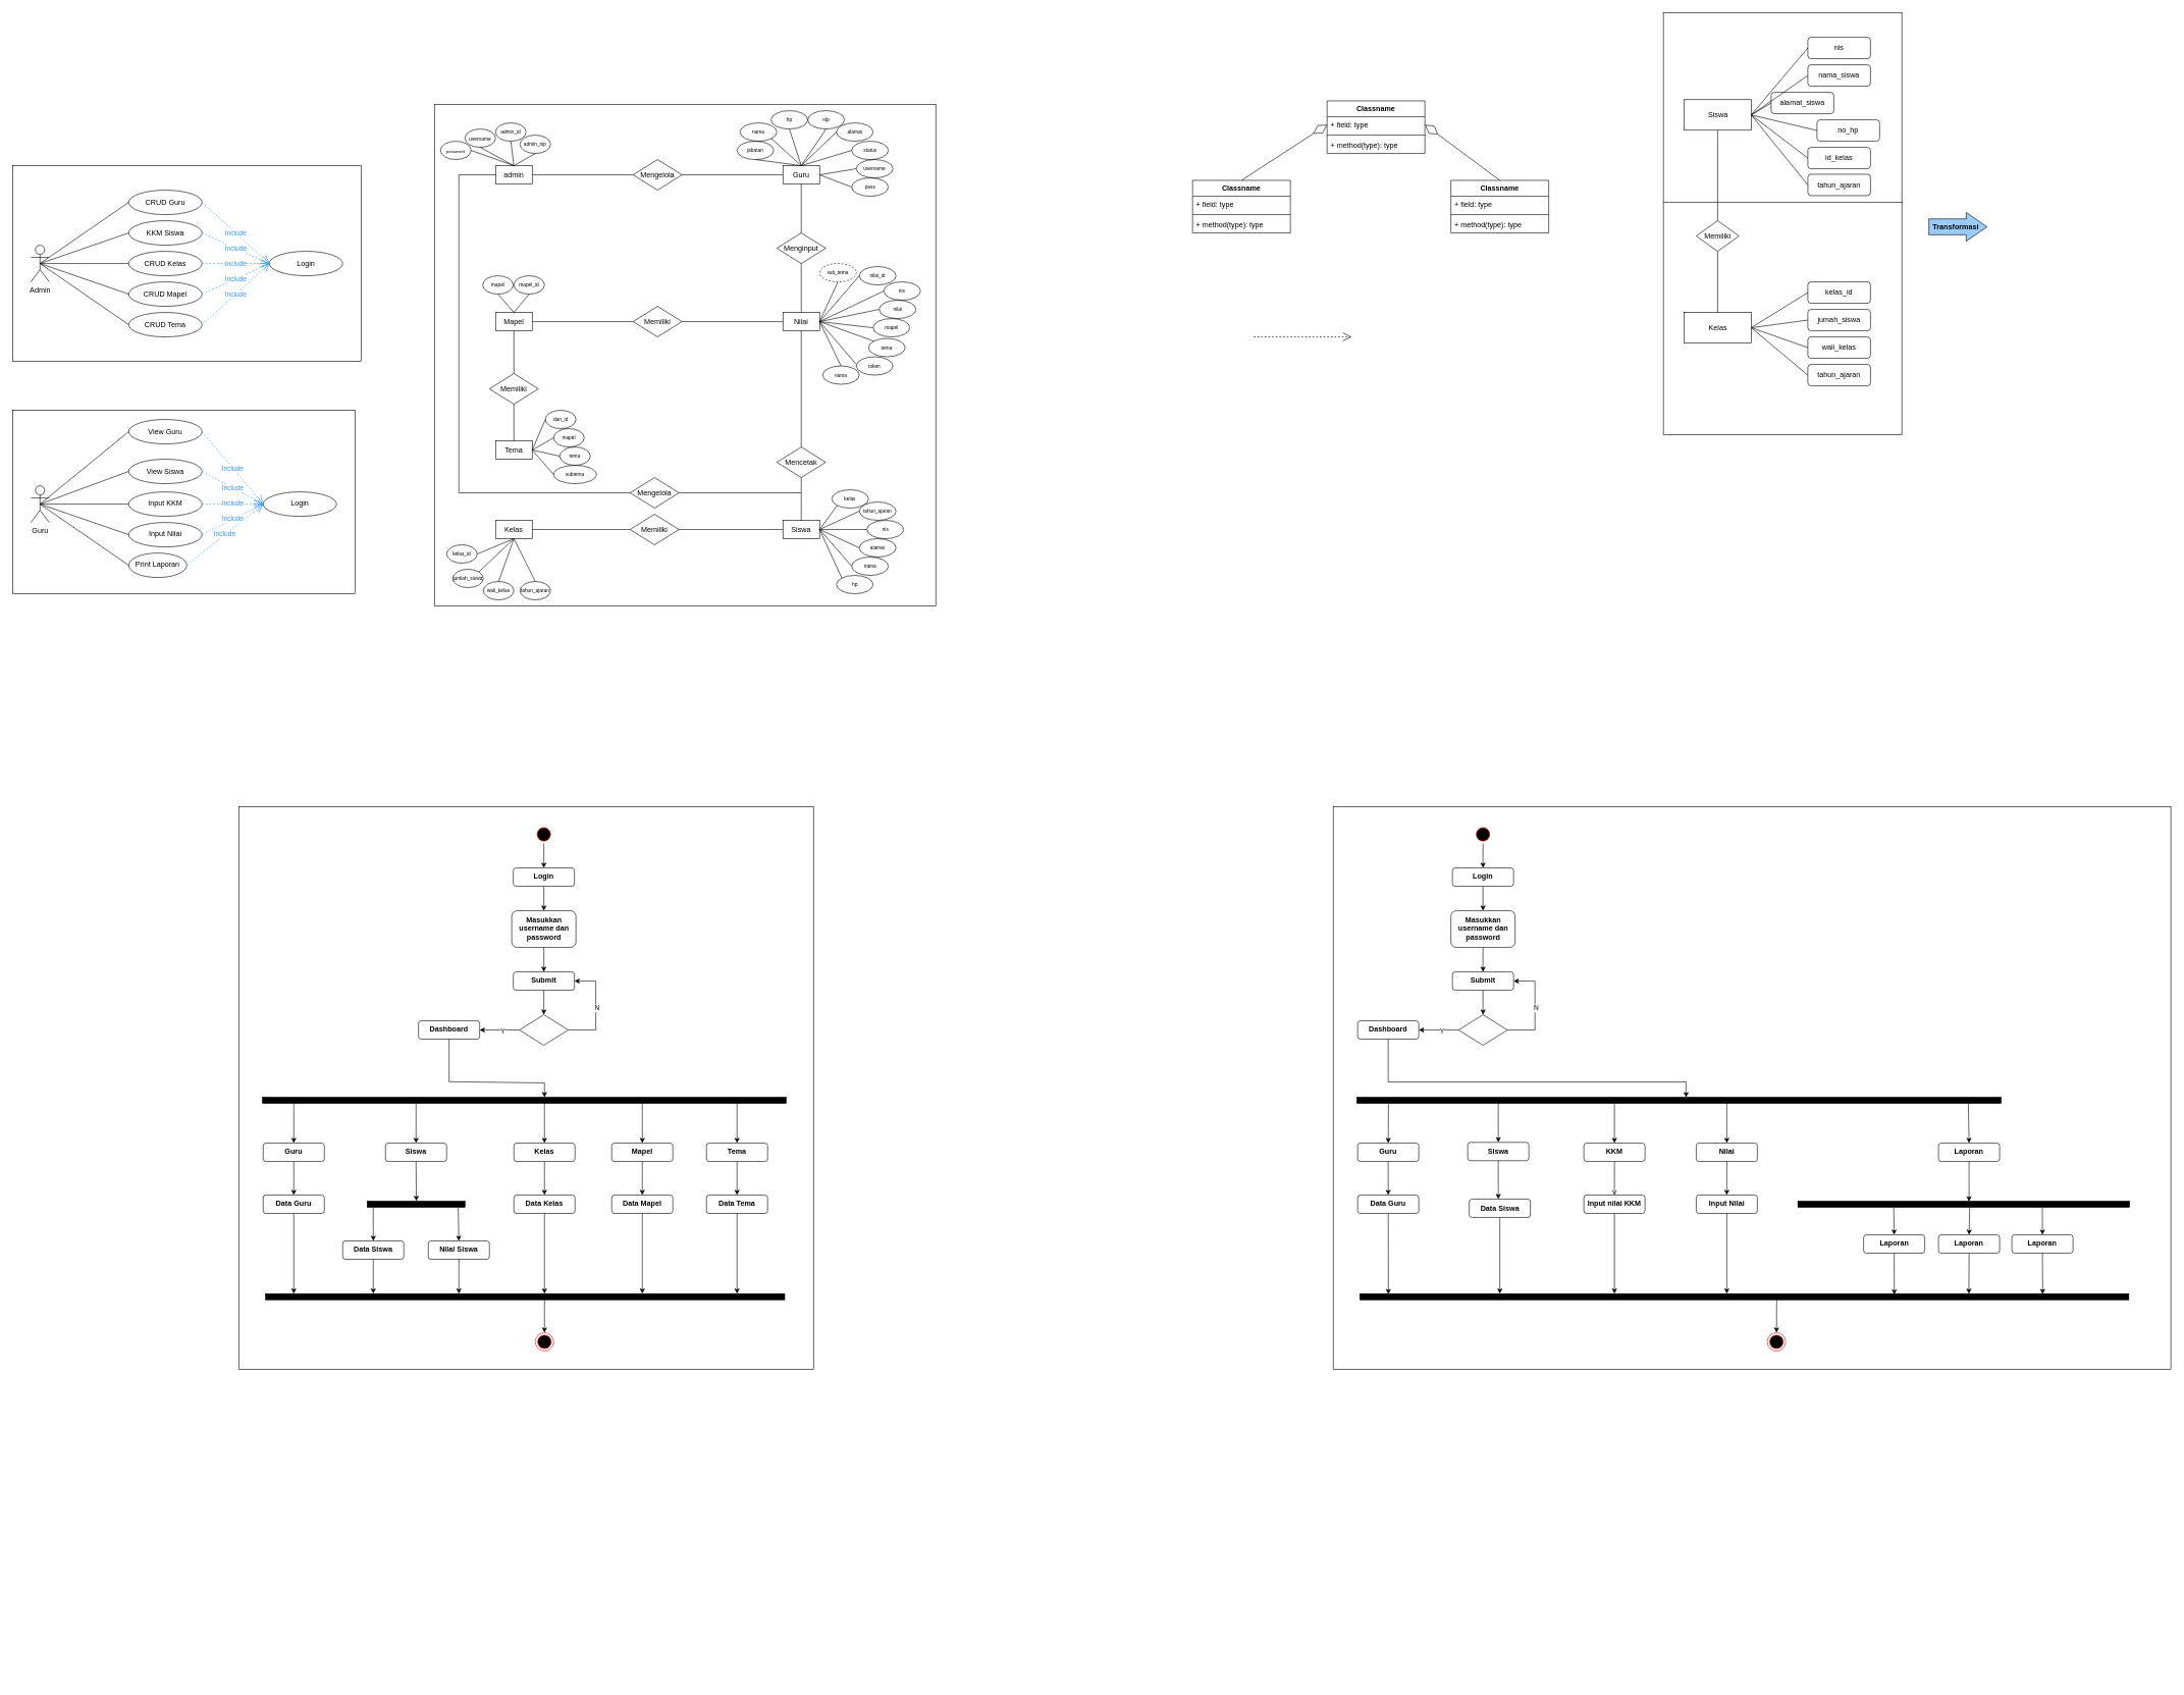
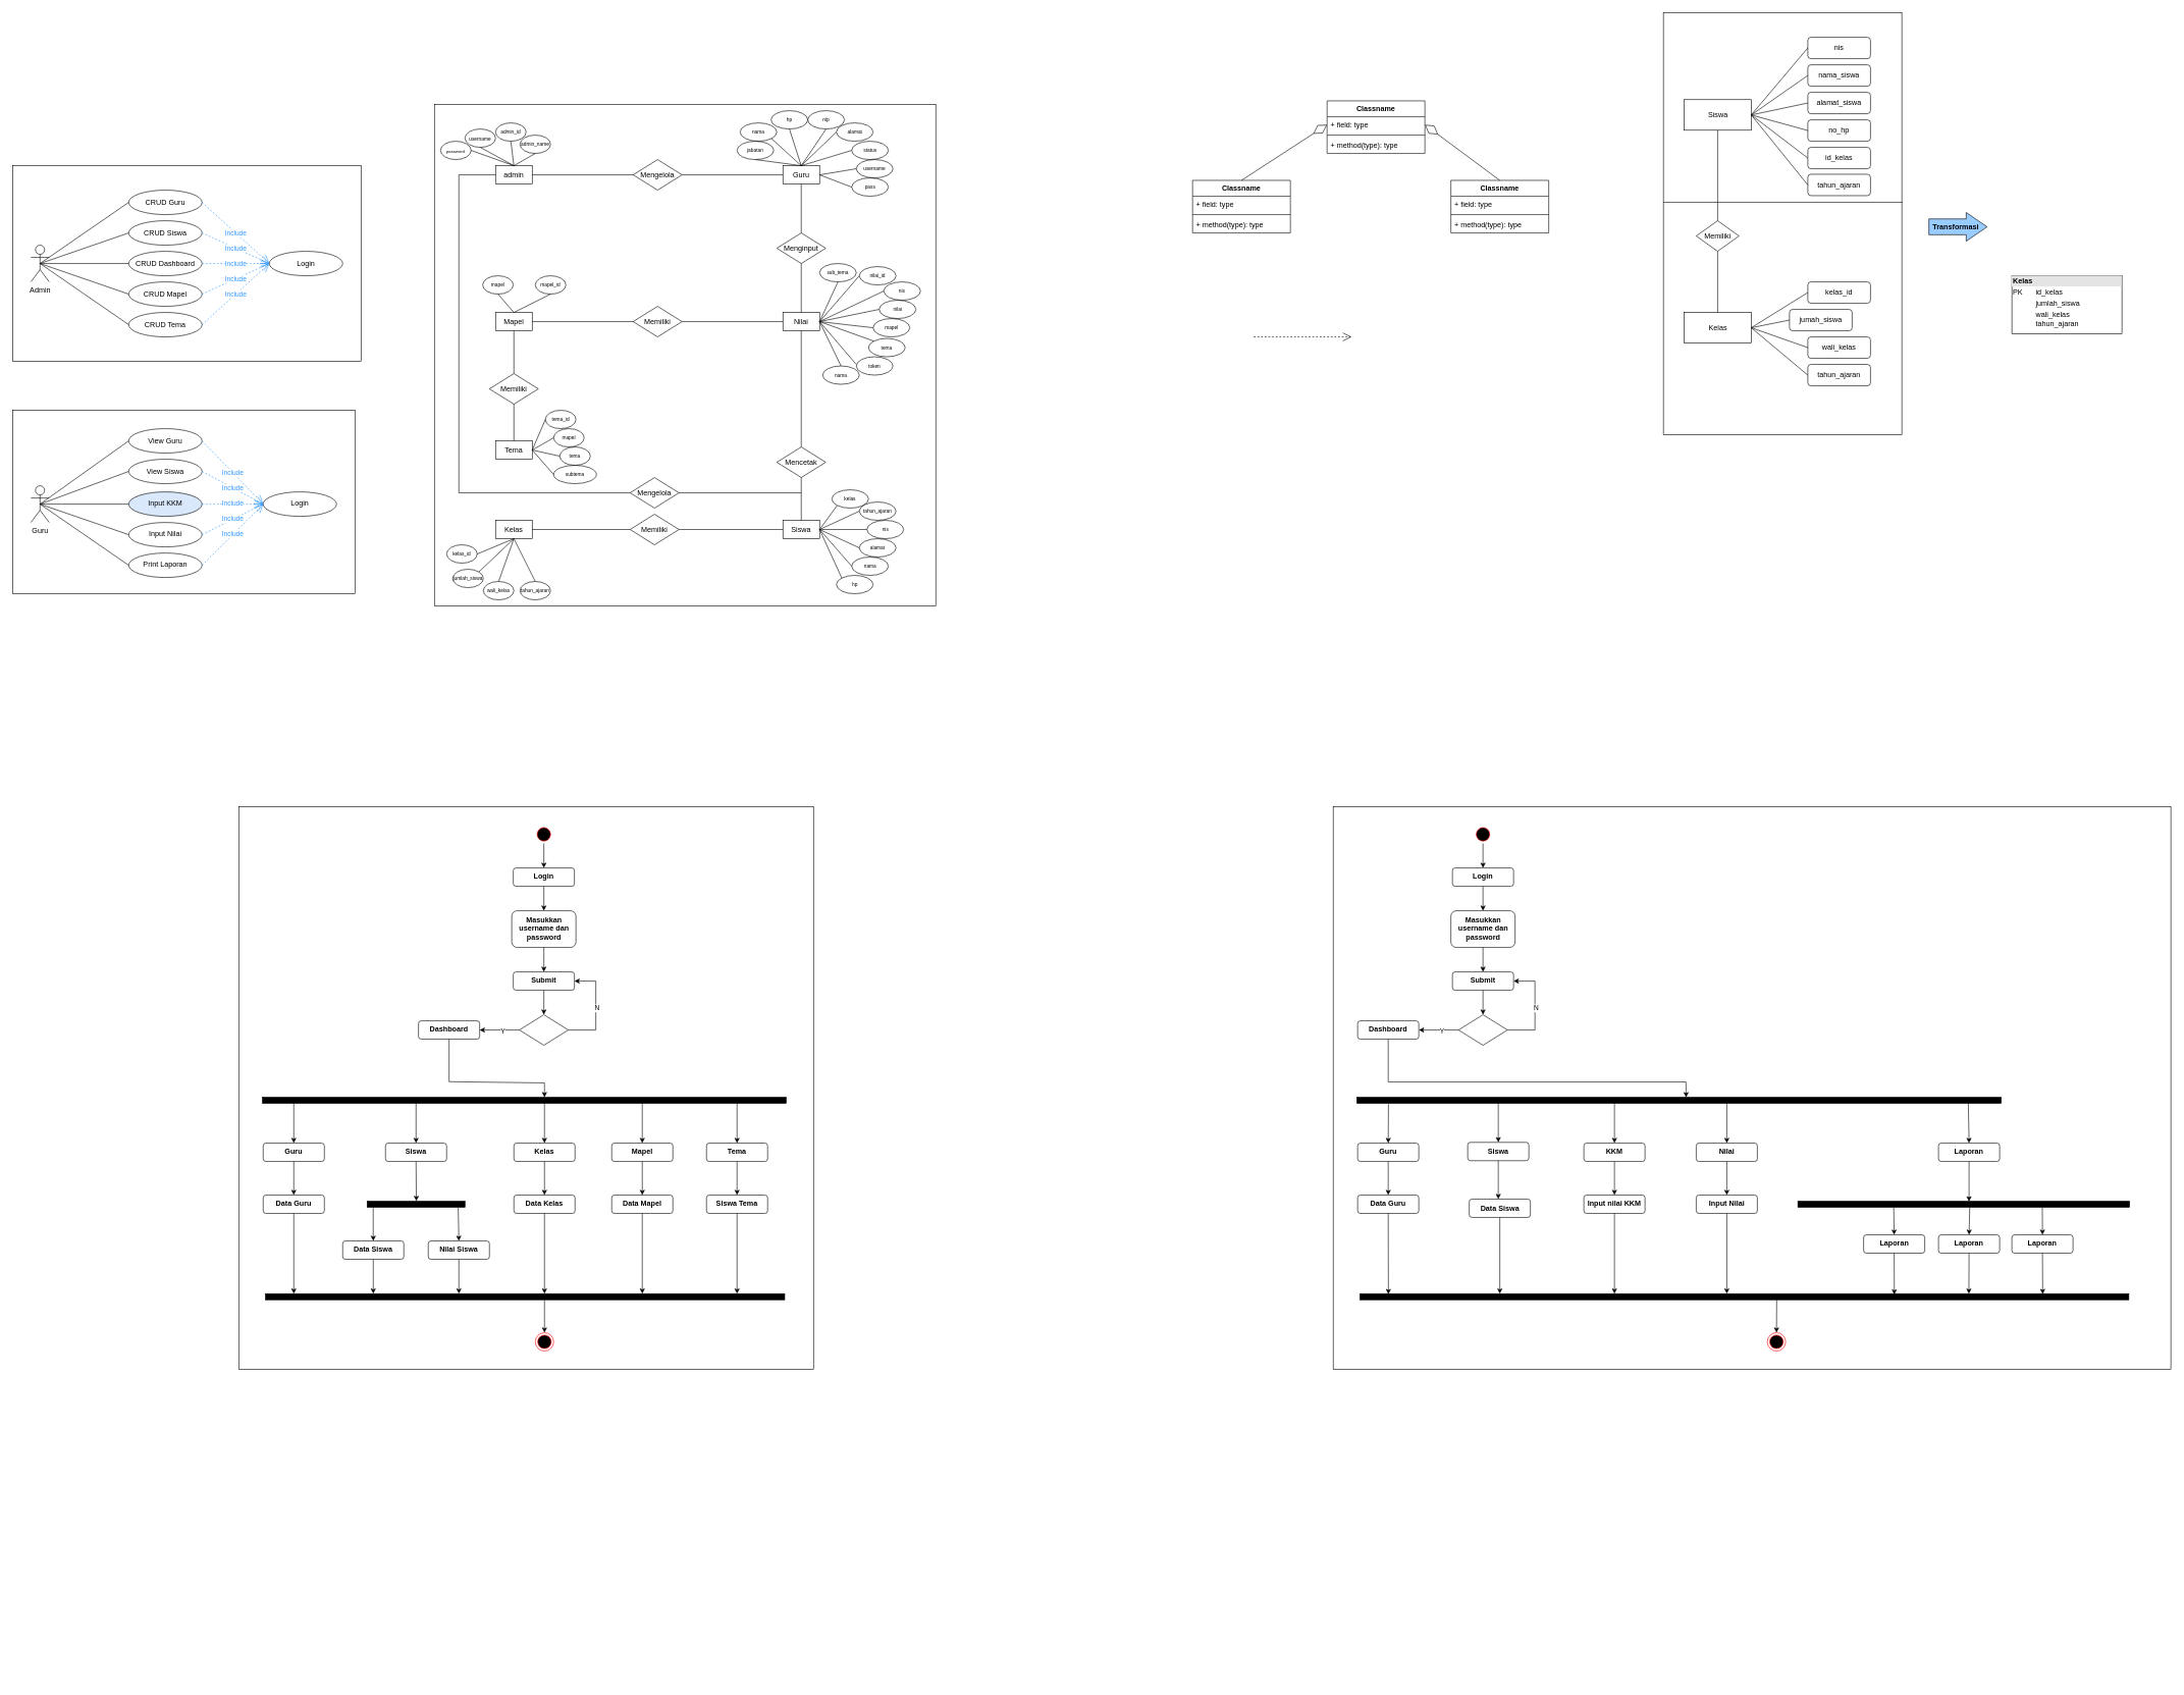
- <mxCell id="234" value="alamat_siswa" style="rounded=1;whiteSpace=wrap;html=1;fontSize=12;" parent="1" vertex="1"><mxGeometry x="2896.25" y="150" width="102.5" height="35" as="geometry" /></mxCell>
+ <mxCell id="234" value="alamat_siswa" style="rounded=1;whiteSpace=wrap;html=1;fontSize=12;" parent="1" vertex="1"><mxGeometry x="2956.25" y="150" width="102.5" height="35" as="geometry" /></mxCell>
- <mxCell id="235" value="no_hp" style="rounded=1;whiteSpace=wrap;html=1;fontSize=12;" parent="1" vertex="1"><mxGeometry x="2971.25" y="195" width="102.5" height="35" as="geometry" /></mxCell>
+ <mxCell id="235" value="no_hp" style="rounded=1;whiteSpace=wrap;html=1;fontSize=12;" parent="1" vertex="1"><mxGeometry x="2956.25" y="195" width="102.5" height="35" as="geometry" /></mxCell>
- <mxCell id="135" value="admin_nip" style="ellipse;whiteSpace=wrap;html=1;fontColor=#000000;strokeColor=#000000;fillColor=none;fontSize=8;" parent="1" vertex="1"><mxGeometry x="850" y="220" width="50" height="30" as="geometry" /></mxCell>
+ <mxCell id="135" value="admin_name" style="ellipse;whiteSpace=wrap;html=1;fontColor=#000000;strokeColor=#000000;fillColor=none;fontSize=8;" parent="1" vertex="1"><mxGeometry x="850" y="220" width="50" height="30" as="geometry" /></mxCell>
- <mxCell id="5" value="KKM Siswa" style="ellipse;whiteSpace=wrap;html=1;" parent="1" vertex="1"><mxGeometry x="210" y="360" width="120" height="40" as="geometry" /></mxCell>
+ <mxCell id="5" value="CRUD Siswa" style="ellipse;whiteSpace=wrap;html=1;" parent="1" vertex="1"><mxGeometry x="210" y="360" width="120" height="40" as="geometry" /></mxCell>
- <mxCell id="6" value="CRUD Kelas" style="ellipse;whiteSpace=wrap;html=1;" parent="1" vertex="1"><mxGeometry x="210" y="410" width="120" height="40" as="geometry" /></mxCell>
+ <mxCell id="6" value="CRUD Dashboard" style="ellipse;whiteSpace=wrap;html=1;" parent="1" vertex="1"><mxGeometry x="210" y="410" width="120" height="40" as="geometry" /></mxCell>
- <mxCell id="281" value="sub_tema" style="ellipse;whiteSpace=wrap;html=1;fontSize=8;fontColor=#000000;strokeColor=#000000;fillColor=none;dashed=1;" parent="1" vertex="1"><mxGeometry x="1340" y="430" width="60" height="30" as="geometry" /></mxCell>
+ <mxCell id="281" value="sub_tema" style="ellipse;whiteSpace=wrap;html=1;fontSize=8;fontColor=#000000;strokeColor=#000000;fillColor=none;" parent="1" vertex="1"><mxGeometry x="1340" y="430" width="60" height="30" as="geometry" /></mxCell>
- <mxCell id="157" value="mapel_id" style="ellipse;whiteSpace=wrap;html=1;fontColor=#000000;strokeColor=#000000;fillColor=none;fontSize=8;" parent="1" vertex="1"><mxGeometry x="840" y="450" width="50" height="30" as="geometry" /></mxCell>
+ <mxCell id="157" value="mapel_id" style="ellipse;whiteSpace=wrap;html=1;fontColor=#000000;strokeColor=#000000;fillColor=none;fontSize=8;" parent="1" vertex="1"><mxGeometry x="875" y="450" width="50" height="30" as="geometry" /></mxCell>
+ <mxCell id="256" value="&lt;div style=&quot;box-sizing: border-box; width: 100%; background: rgb(228, 228, 228); padding: 2px;&quot;&gt;&lt;b&gt;Kelas&lt;/b&gt;&lt;/div&gt;&lt;table style=&quot;width: 100%;&quot; cellpadding=&quot;2&quot; cellspacing=&quot;0&quot;&gt;&lt;tbody&gt;&lt;tr&gt;&lt;td&gt;PK&lt;/td&gt;&lt;td&gt;id_kelas&lt;/td&gt;&lt;/tr&gt;&lt;tr&gt;&lt;td&gt;&lt;br&gt;&lt;/td&gt;&lt;td&gt;jumlah_siswa&lt;/td&gt;&lt;/tr&gt;&lt;tr&gt;&lt;td&gt;&lt;/td&gt;&lt;td&gt;wali_kelas&lt;br&gt;tahun_ajaran&lt;br&gt;&lt;/td&gt;&lt;/tr&gt;&lt;/tbody&gt;&lt;/table&gt;" style="verticalAlign=top;align=left;overflow=fill;html=1;" parent="1" vertex="1"><mxGeometry x="3290" y="450" width="180" height="95" as="geometry" /></mxCell>
- <mxCell id="239" value="jumah_siswa" style="rounded=1;whiteSpace=wrap;html=1;fontSize=12;" parent="1" vertex="1"><mxGeometry x="2956.25" y="505" width="102.5" height="35" as="geometry" /></mxCell>
+ <mxCell id="239" value="jumah_siswa" style="rounded=1;whiteSpace=wrap;html=1;fontSize=12;" parent="1" vertex="1"><mxGeometry x="2926.25" y="505" width="102.5" height="35" as="geometry" /></mxCell>
- <mxCell id="260" value="dan_id" style="ellipse;whiteSpace=wrap;html=1;fontColor=#000000;strokeColor=#000000;fillColor=none;fontSize=8;" parent="1" vertex="1"><mxGeometry x="891.5" y="670" width="50" height="30" as="geometry" /></mxCell>
+ <mxCell id="260" value="tema_id" style="ellipse;whiteSpace=wrap;html=1;fontColor=#000000;strokeColor=#000000;fillColor=none;fontSize=8;" parent="1" vertex="1"><mxGeometry x="891.5" y="670" width="50" height="30" as="geometry" /></mxCell>
- <mxCell id="22" value="View Guru" style="ellipse;whiteSpace=wrap;html=1;" parent="1" vertex="1"><mxGeometry x="210" y="685" width="120" height="40" as="geometry" /></mxCell>
+ <mxCell id="22" value="View Guru" style="ellipse;whiteSpace=wrap;html=1;" parent="1" vertex="1"><mxGeometry x="210" y="700" width="120" height="40" as="geometry" /></mxCell>
- <mxCell id="35" value="Input KKM" style="ellipse;whiteSpace=wrap;html=1;" parent="1" vertex="1"><mxGeometry x="210" y="803.44" width="120" height="40" as="geometry" /></mxCell>
+ <mxCell id="35" value="Input KKM" style="ellipse;whiteSpace=wrap;html=1;fillColor=#dae8fc;" parent="1" vertex="1"><mxGeometry x="210" y="803.44" width="120" height="40" as="geometry" /></mxCell>
- <mxCell id="25" value="Print Laporan" style="ellipse;whiteSpace=wrap;html=1;" parent="1" vertex="1"><mxGeometry x="210" y="903.44" width="95" height="40" as="geometry" /></mxCell>
+ <mxCell id="25" value="Print Laporan" style="ellipse;whiteSpace=wrap;html=1;" parent="1" vertex="1"><mxGeometry x="210" y="903.44" width="120" height="40" as="geometry" /></mxCell>
- <mxCell id="120" value="" style="endArrow=open;html=1;rounded=0;fontColor=#000000;strokeColor=#000000;entryX=0.5;entryY=0;entryDx=0;entryDy=0;exitX=0.5;exitY=1;exitDx=0;exitDy=0;" parent="1" source="93" target="96" edge="1"><mxGeometry width="50" height="50" relative="1" as="geometry"><mxPoint x="2720.297" y="1908.445" as="sourcePoint" /><mxPoint x="2720" y="1972.58" as="targetPoint" /></mxGeometry></mxCell>
+ <mxCell id="120" value="" style="endArrow=classic;html=1;rounded=0;fontColor=#000000;strokeColor=#000000;entryX=0.5;entryY=0;entryDx=0;entryDy=0;exitX=0.5;exitY=1;exitDx=0;exitDy=0;" parent="1" source="93" target="96" edge="1"><mxGeometry width="50" height="50" relative="1" as="geometry"><mxPoint x="2720.297" y="1908.445" as="sourcePoint" /><mxPoint x="2720" y="1972.58" as="targetPoint" /></mxGeometry></mxCell>
- <mxCell id="270" value="&lt;font color=&quot;#000000&quot;&gt;&lt;b&gt;Data Tema&lt;/b&gt;&lt;/font&gt;" style="rounded=1;whiteSpace=wrap;html=1;fontColor=#3399FF;" parent="1" vertex="1"><mxGeometry x="1155" y="1953.44" width="100" height="30" as="geometry" /></mxCell>
+ <mxCell id="270" value="&lt;font color=&quot;#000000&quot;&gt;&lt;b&gt;Siswa Tema&lt;/b&gt;&lt;/font&gt;" style="rounded=1;whiteSpace=wrap;html=1;fontColor=#3399FF;" parent="1" vertex="1"><mxGeometry x="1155" y="1953.44" width="100" height="30" as="geometry" /></mxCell>
